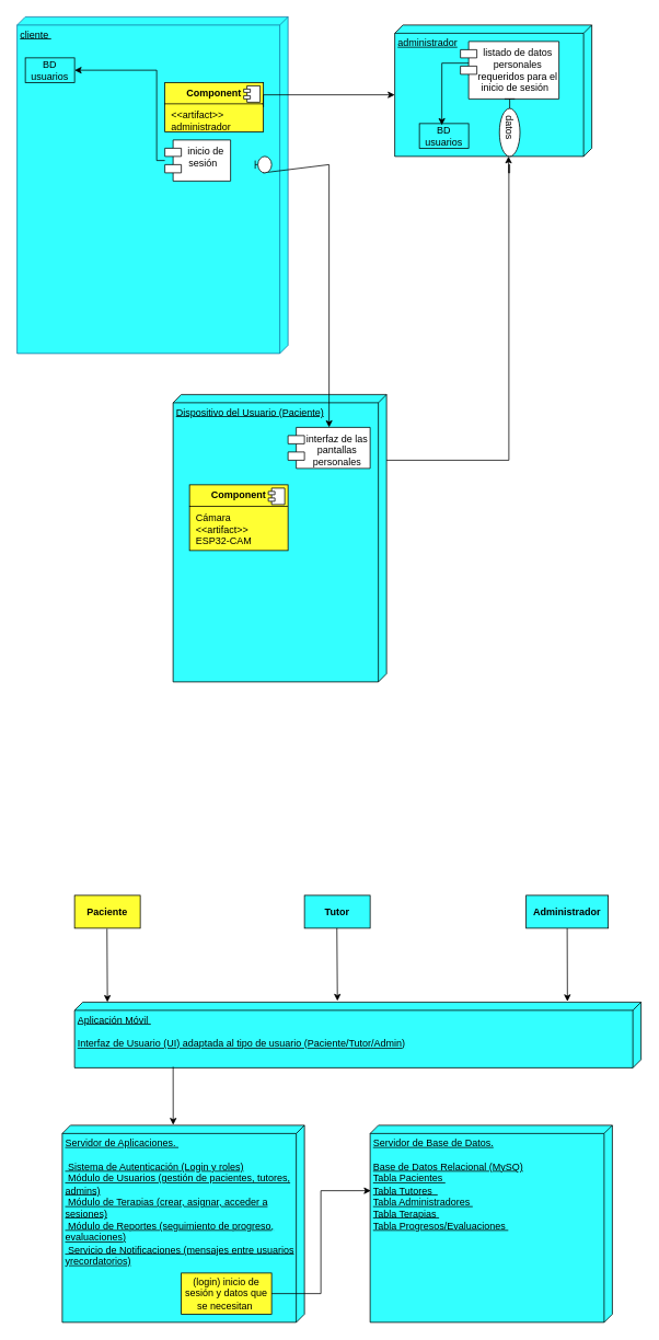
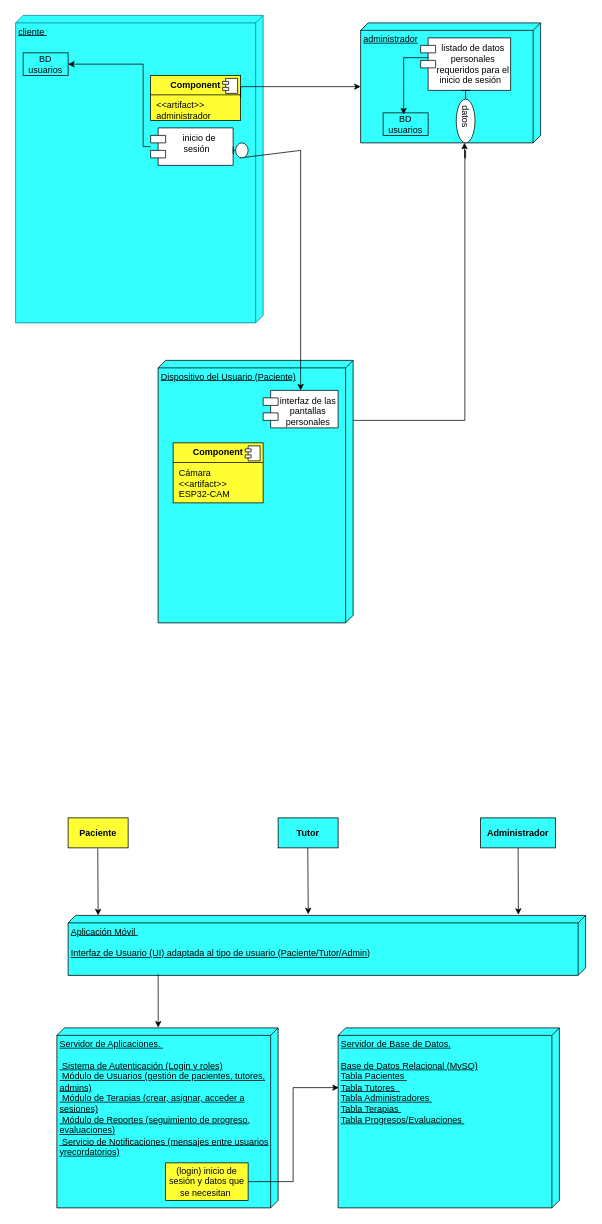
- <mxCell id="7" value="inicio de sesión&amp;nbsp;&amp;nbsp;" style="shape=module;align=left;spacingLeft=20;align=center;verticalAlign=top;whiteSpace=wrap;html=1;" vertex="1" parent="1"><mxGeometry x="200" y="170" width="80" height="50" as="geometry" /></mxCell>
+ <mxCell id="7" value="inicio de sesión&amp;nbsp;&amp;nbsp;" style="shape=module;align=left;spacingLeft=20;align=center;verticalAlign=top;whiteSpace=wrap;html=1;" vertex="1" parent="1"><mxGeometry x="200" y="170" width="110" height="50" as="geometry" /></mxCell>
